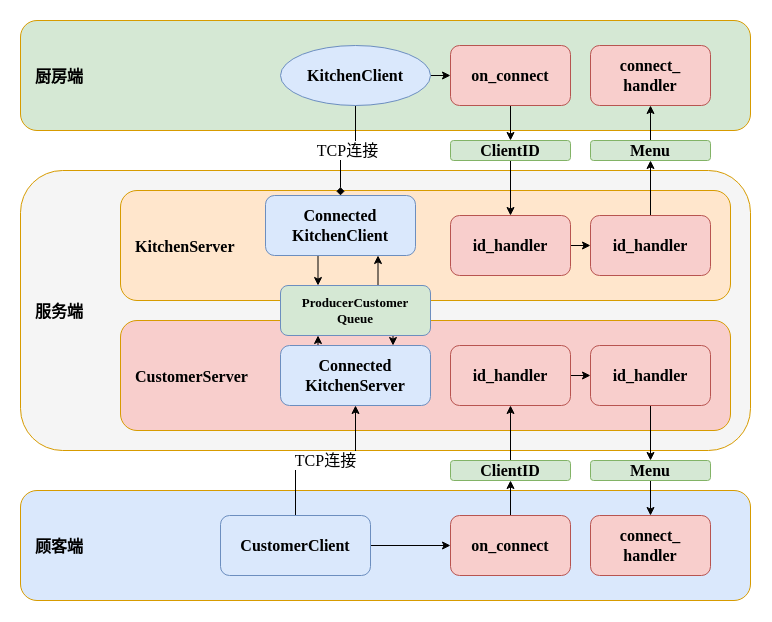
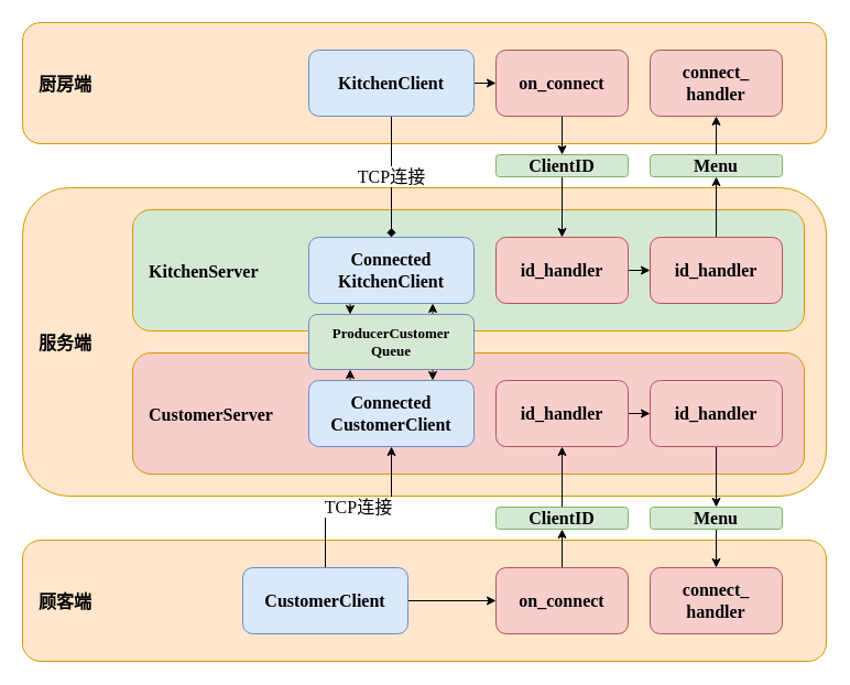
- <mxCell id="18" value="KitchenClient" style="ellipse;whiteSpace=wrap;html=1;fontSize=16;fontFamily=思源宋体;fillColor=#dae8fc;strokeColor=#6c8ebf;shadow=0;fontStyle=1;" vertex="1" parent="1"><mxGeometry x="280" y="45" width="150" height="60" as="geometry" /></mxCell>
+ <mxCell id="18" value="KitchenClient" style="whiteSpace=wrap;html=1;fontSize=16;fontFamily=思源宋体;fillColor=#dae8fc;strokeColor=#6c8ebf;rounded=1;shadow=0;fontStyle=1;" vertex="1" parent="1"><mxGeometry x="280" y="45" width="150" height="60" as="geometry" /></mxCell>
- <mxCell id="4" value="厨房端" style="rounded=1;fillColor=#d5e8d4;strokeColor=#d79b00;shadow=0;fontStyle=1;fontSize=16;fontFamily=思源宋体;align=left;spacingLeft=13;" vertex="1" parent="1"><mxGeometry x="20" y="20" width="730" height="110" as="geometry" /></mxCell>
+ <mxCell id="4" value="厨房端" style="rounded=1;fillColor=#ffe6cc;strokeColor=#d79b00;shadow=0;fontStyle=1;fontSize=16;fontFamily=思源宋体;align=left;spacingLeft=13;" vertex="1" parent="1"><mxGeometry x="20" y="20" width="730" height="110" as="geometry" /></mxCell>
- <mxCell id="15" value="Connected&lt;br&gt;KitchenClient" style="whiteSpace=wrap;html=1;fontSize=16;fontFamily=思源宋体;fillColor=#dae8fc;strokeColor=#6c8ebf;rounded=1;shadow=0;fontStyle=1;" vertex="1" parent="1"><mxGeometry x="265" y="195" width="150" height="60" as="geometry" /></mxCell>
+ <mxCell id="15" value="Connected&lt;br&gt;KitchenClient" style="whiteSpace=wrap;html=1;fontSize=16;fontFamily=思源宋体;fillColor=#dae8fc;strokeColor=#6c8ebf;rounded=1;shadow=0;fontStyle=1;" vertex="1" parent="1"><mxGeometry x="280" y="215" width="150" height="60" as="geometry" /></mxCell>
- <mxCell id="6" value="KitchenServer" style="rounded=1;fillColor=#ffe6cc;strokeColor=#d79b00;shadow=0;fontStyle=1;fontSize=16;fontFamily=思源宋体;align=left;spacingLeft=13;" vertex="1" parent="1"><mxGeometry x="120" y="190" width="610" height="110" as="geometry" /></mxCell>
+ <mxCell id="6" value="KitchenServer" style="rounded=1;fillColor=#d5e8d4;strokeColor=#d79b00;shadow=0;fontStyle=1;fontSize=16;fontFamily=思源宋体;align=left;spacingLeft=13;" vertex="1" parent="1"><mxGeometry x="120" y="190" width="610" height="110" as="geometry" /></mxCell>
- <mxCell id="2" value="服务端" style="rounded=1;fillColor=#f5f5f5;strokeColor=#d79b00;shadow=0;fontStyle=1;fontSize=16;fontFamily=思源宋体;align=left;spacingLeft=13;" vertex="1" parent="1"><mxGeometry x="20" y="170" width="730" height="280" as="geometry" /></mxCell>
+ <mxCell id="2" value="服务端" style="rounded=1;fillColor=#ffe6cc;strokeColor=#d79b00;shadow=0;fontStyle=1;fontSize=16;fontFamily=思源宋体;align=left;spacingLeft=13;" vertex="1" parent="1"><mxGeometry x="20" y="170" width="730" height="280" as="geometry" /></mxCell>
- <mxCell id="13" value="Connected&lt;br&gt;KitchenServer" style="whiteSpace=wrap;html=1;fontSize=16;fontFamily=思源宋体;fillColor=#dae8fc;strokeColor=#6c8ebf;rounded=1;shadow=0;fontStyle=1;" vertex="1" parent="1"><mxGeometry x="280" y="345" width="150" height="60" as="geometry" /></mxCell>
+ <mxCell id="13" value="Connected&lt;br&gt;CustomerClient" style="whiteSpace=wrap;html=1;fontSize=16;fontFamily=思源宋体;fillColor=#dae8fc;strokeColor=#6c8ebf;rounded=1;shadow=0;fontStyle=1;" vertex="1" parent="1"><mxGeometry x="280" y="345" width="150" height="60" as="geometry" /></mxCell>
- <mxCell id="3" value="顾客端" style="rounded=1;fillColor=#dae8fc;strokeColor=#d79b00;shadow=0;fontStyle=1;fontSize=16;fontFamily=思源宋体;align=left;spacingLeft=13;" vertex="1" parent="1"><mxGeometry x="20" y="490" width="730" height="110" as="geometry" /></mxCell>
+ <mxCell id="3" value="顾客端" style="rounded=1;fillColor=#ffe6cc;strokeColor=#d79b00;shadow=0;fontStyle=1;fontSize=16;fontFamily=思源宋体;align=left;spacingLeft=13;" vertex="1" parent="1"><mxGeometry x="20" y="490" width="730" height="110" as="geometry" /></mxCell>
